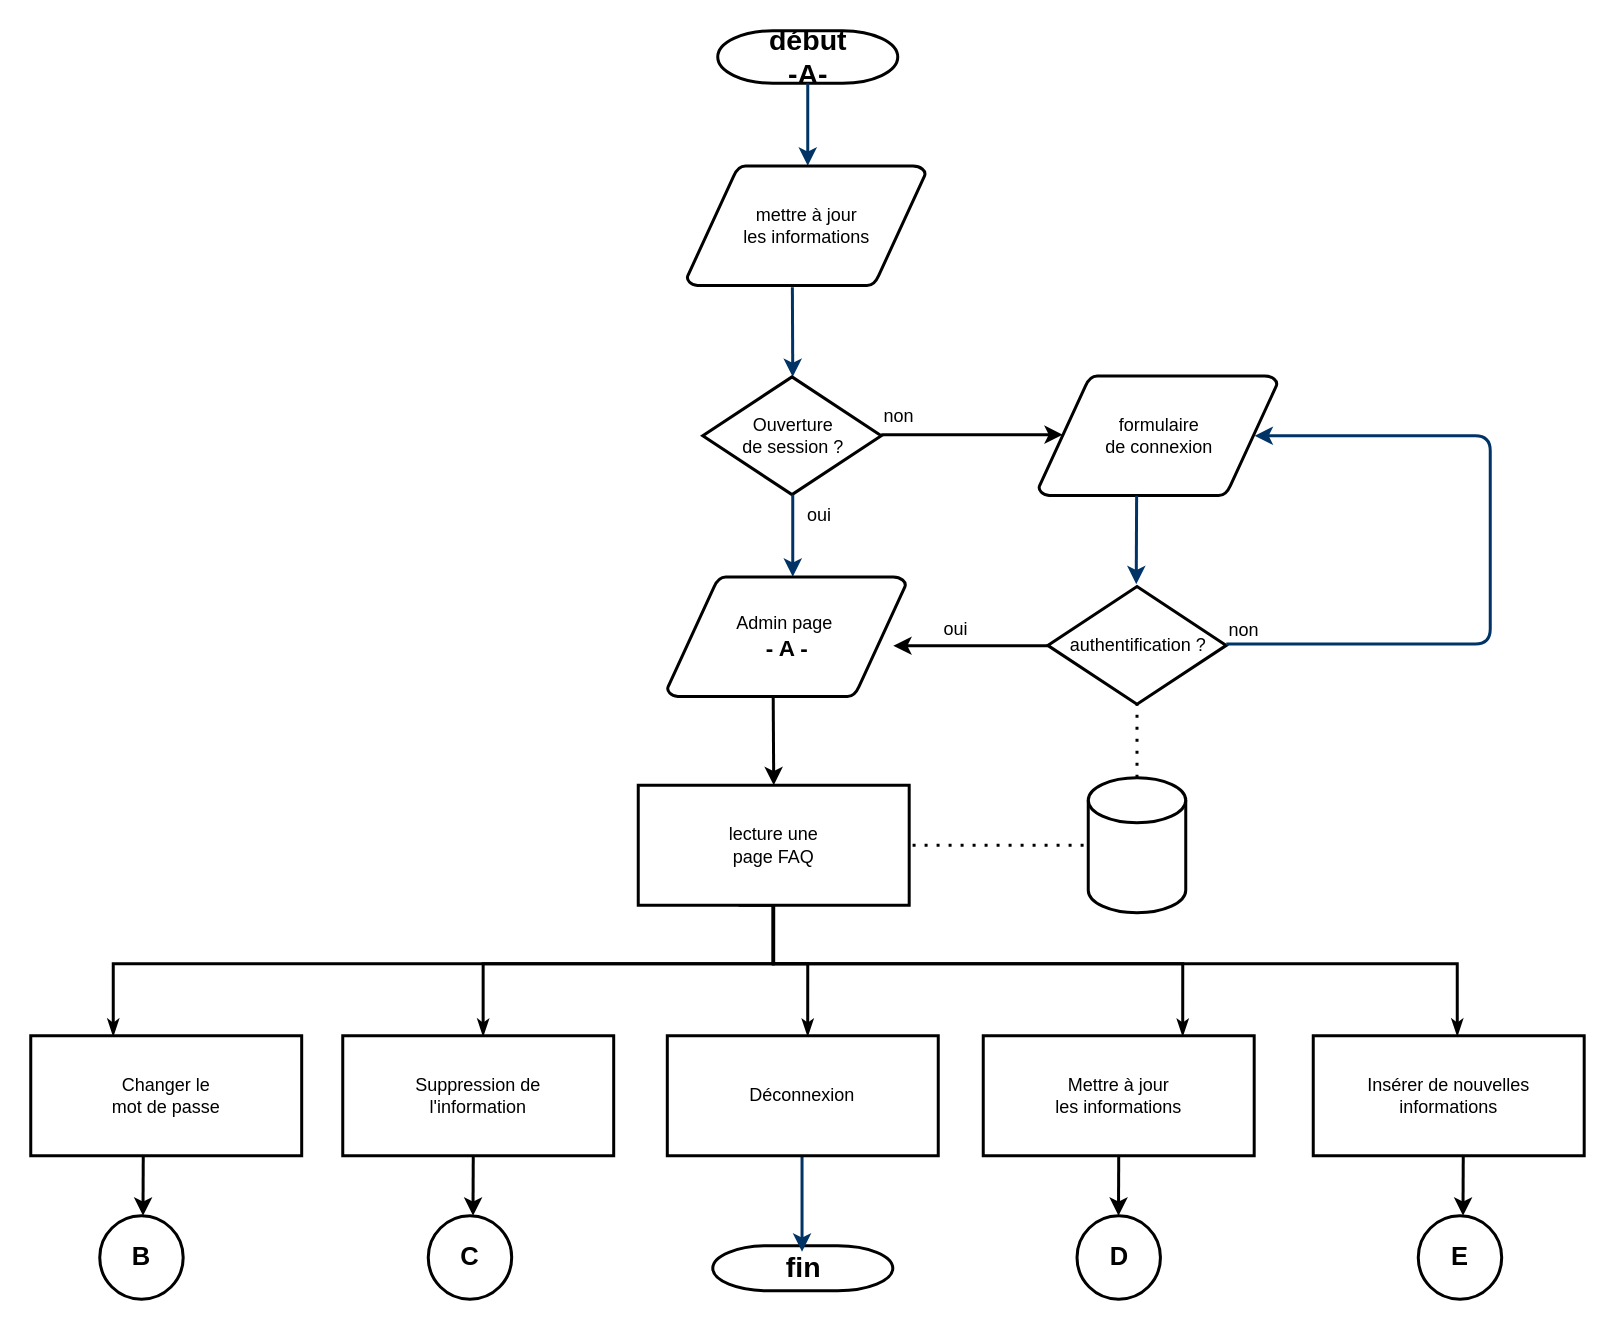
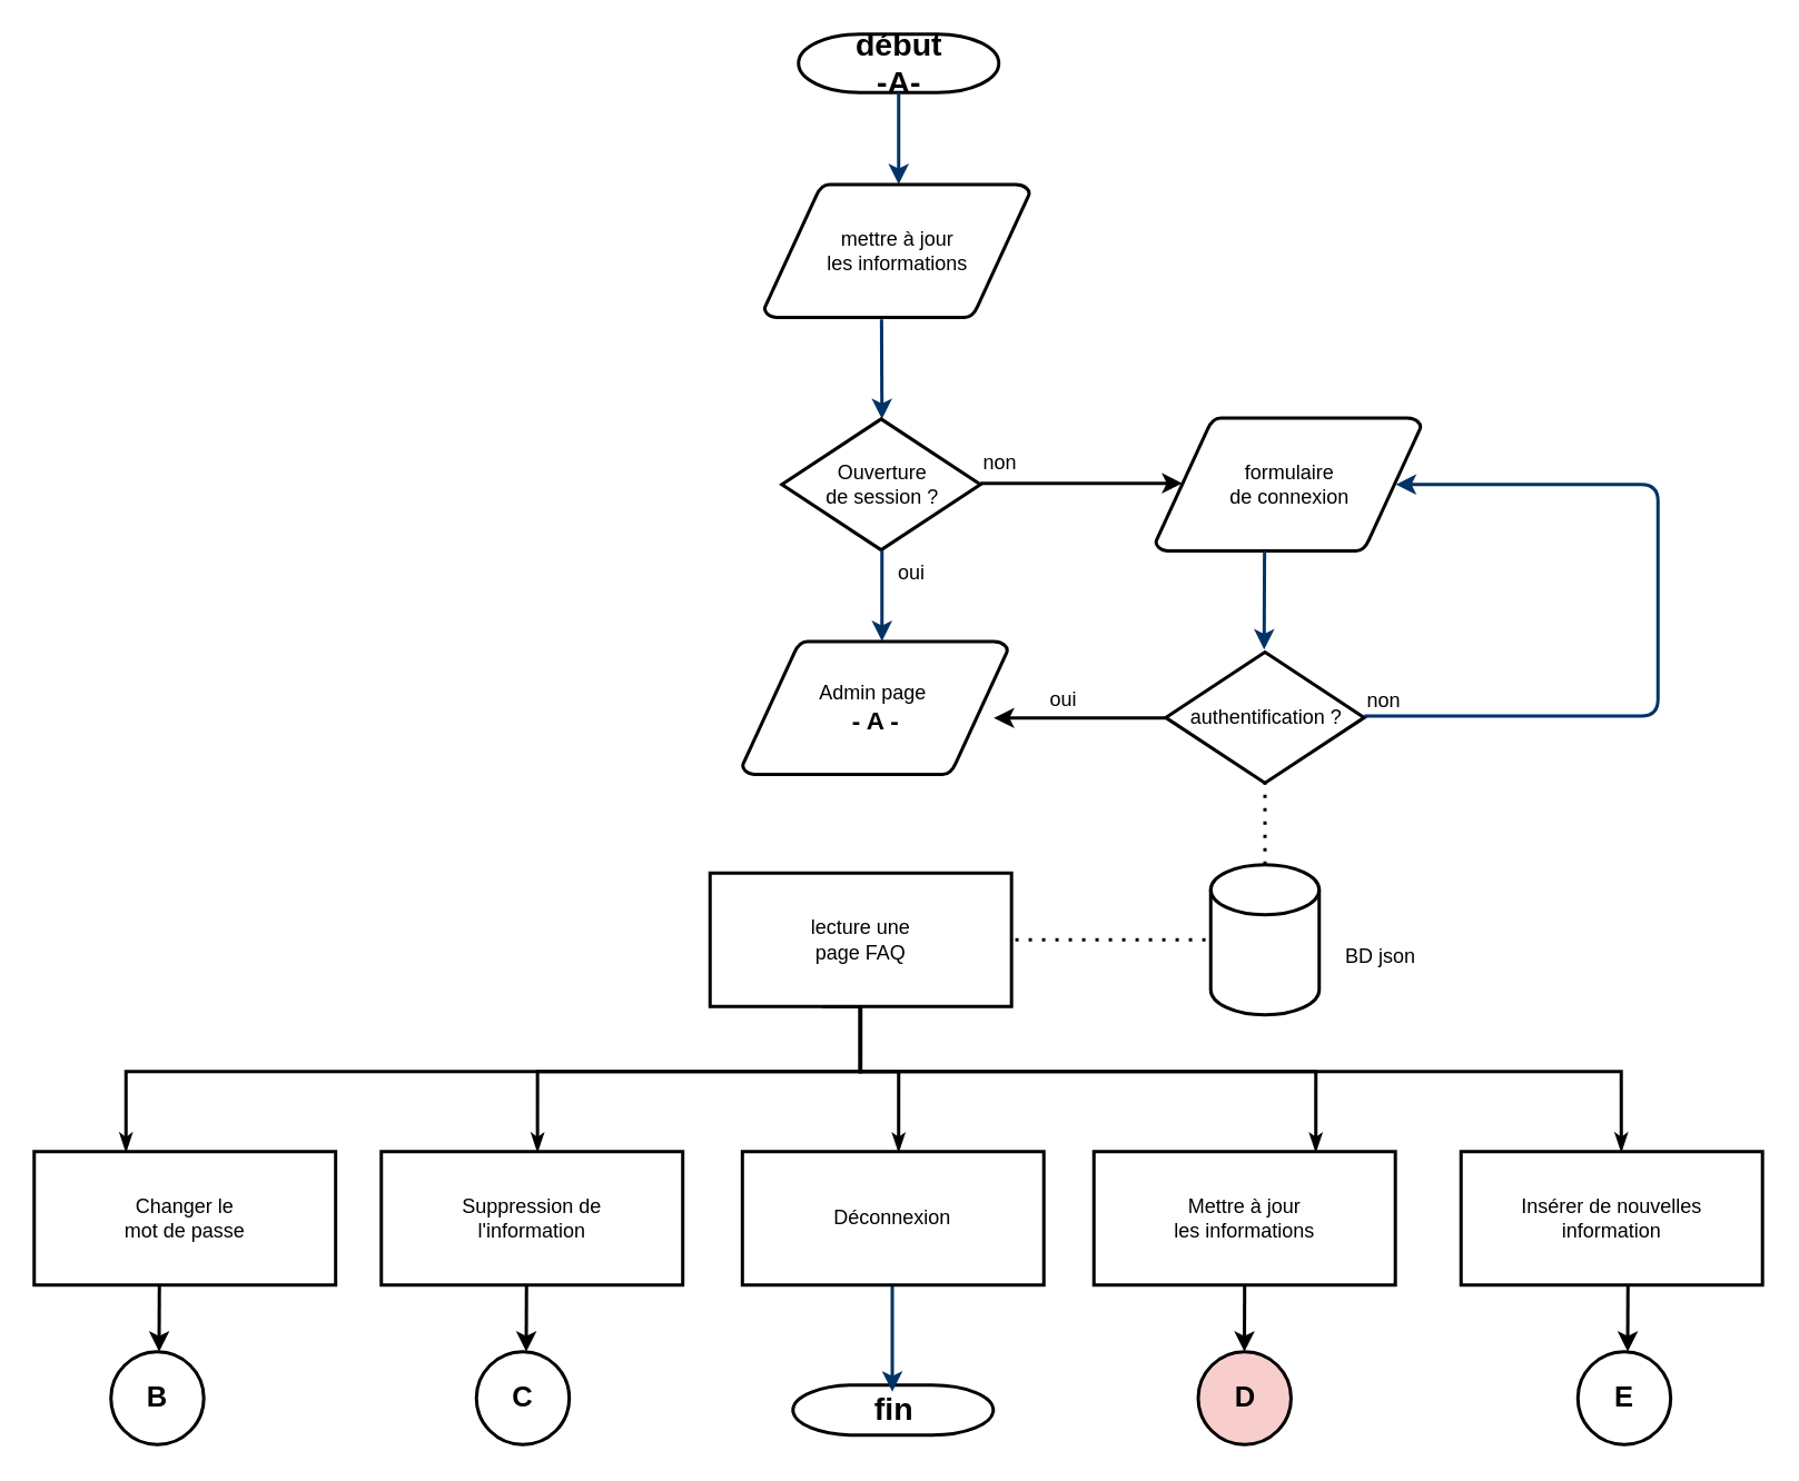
- <mxCell id="18" value="" style="endArrow=classic;html=1;rounded=0;entryX=0.5;entryY=0;entryDx=0;entryDy=0;strokeWidth=2;exitX=0.444;exitY=1;exitDx=0;exitDy=0;exitPerimeter=0;" parent="1" target="33" edge="1" source="15"><mxGeometry width="50" height="50" relative="1" as="geometry"><mxPoint x="521" y="465" as="sourcePoint" /><mxPoint x="520.027" y="524.04" as="targetPoint" /></mxGeometry></mxCell>
+ <mxCell id="20" value="BD json" style="text;html=1;strokeColor=none;fillColor=none;align=center;verticalAlign=middle;whiteSpace=wrap;rounded=0;strokeWidth=2;" parent="1" vertex="1"><mxGeometry x="797" y="558" width="60" height="30" as="geometry" /></mxCell>
- <mxCell id="35" value="Insérer de nouvelles&lt;br&gt;informations" style="rounded=0;whiteSpace=wrap;html=1;strokeWidth=2;" vertex="1" parent="1"><mxGeometry x="875" y="690" width="180.63" height="80" as="geometry" /></mxCell>
+ <mxCell id="35" value="Insérer de nouvelles&lt;br&gt;information" style="rounded=0;whiteSpace=wrap;html=1;strokeWidth=2;" vertex="1" parent="1"><mxGeometry x="875" y="690" width="180.63" height="80" as="geometry" /></mxCell>
- <mxCell id="43" value="&lt;b&gt;&lt;font style=&quot;font-size: 17px;&quot;&gt;D&lt;/font&gt;&lt;/b&gt;" style="ellipse;whiteSpace=wrap;html=1;aspect=fixed;strokeWidth=2;" vertex="1" parent="1"><mxGeometry x="717.5" y="810" width="55.63" height="55.63" as="geometry" /></mxCell>
+ <mxCell id="43" value="&lt;b&gt;&lt;font style=&quot;font-size: 17px;&quot;&gt;D&lt;/font&gt;&lt;/b&gt;" style="ellipse;whiteSpace=wrap;html=1;aspect=fixed;strokeWidth=2;fillColor=#f8cecc;" vertex="1" parent="1"><mxGeometry x="717.5" y="810" width="55.63" height="55.63" as="geometry" /></mxCell>
